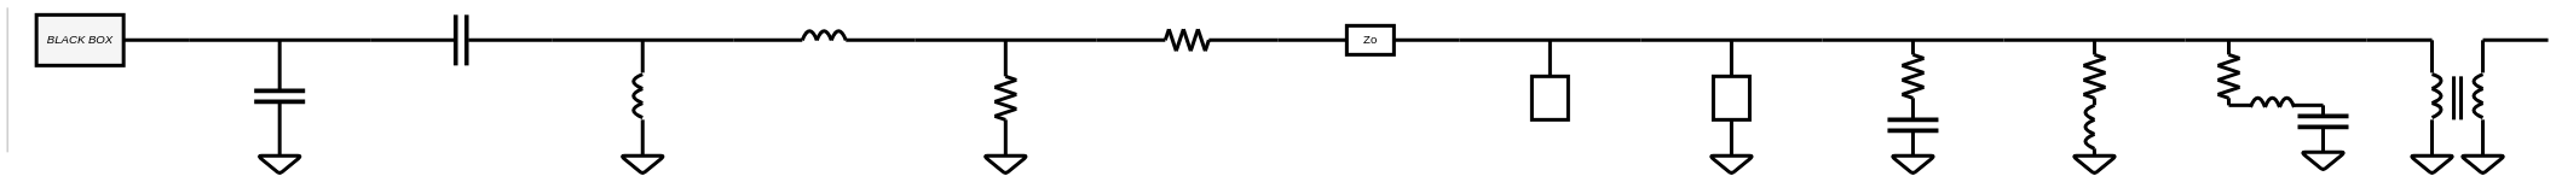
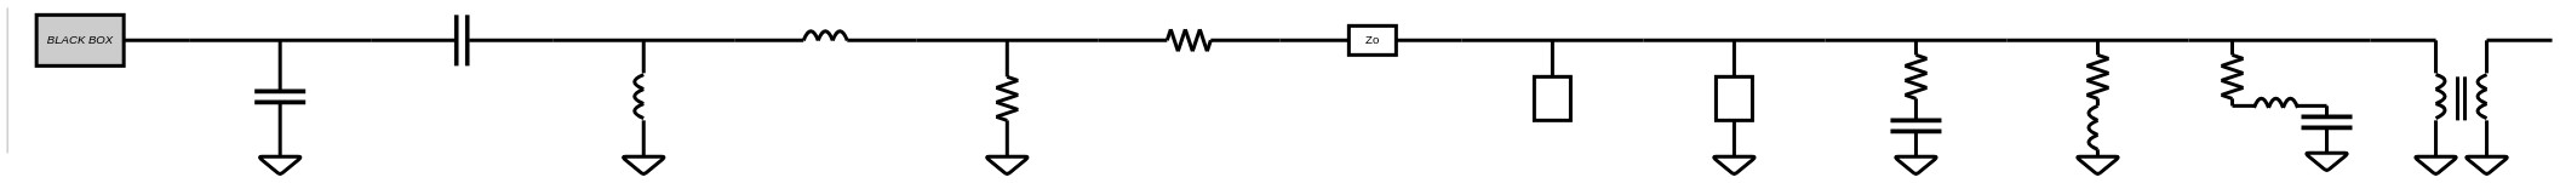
- <mxCell id="105" value="&lt;font style=&quot;font-size: 32px&quot;&gt;&lt;i&gt;BLACK BOX&lt;/i&gt;&lt;/font&gt;" style="rounded=0;whiteSpace=wrap;html=1;glass=0;strokeColor=#000000;strokeWidth=10;fillColor=#f5f5f5;" parent="1" vertex="1"><mxGeometry x="100" y="40" width="240" height="140" as="geometry" /></mxCell>
+ <mxCell id="105" value="&lt;font style=&quot;font-size: 32px&quot;&gt;&lt;i&gt;BLACK BOX&lt;/i&gt;&lt;/font&gt;" style="rounded=0;whiteSpace=wrap;html=1;glass=0;strokeColor=#000000;strokeWidth=10;fillColor=#CCCCCC;" parent="1" vertex="1"><mxGeometry x="100" y="40" width="240" height="140" as="geometry" /></mxCell>
